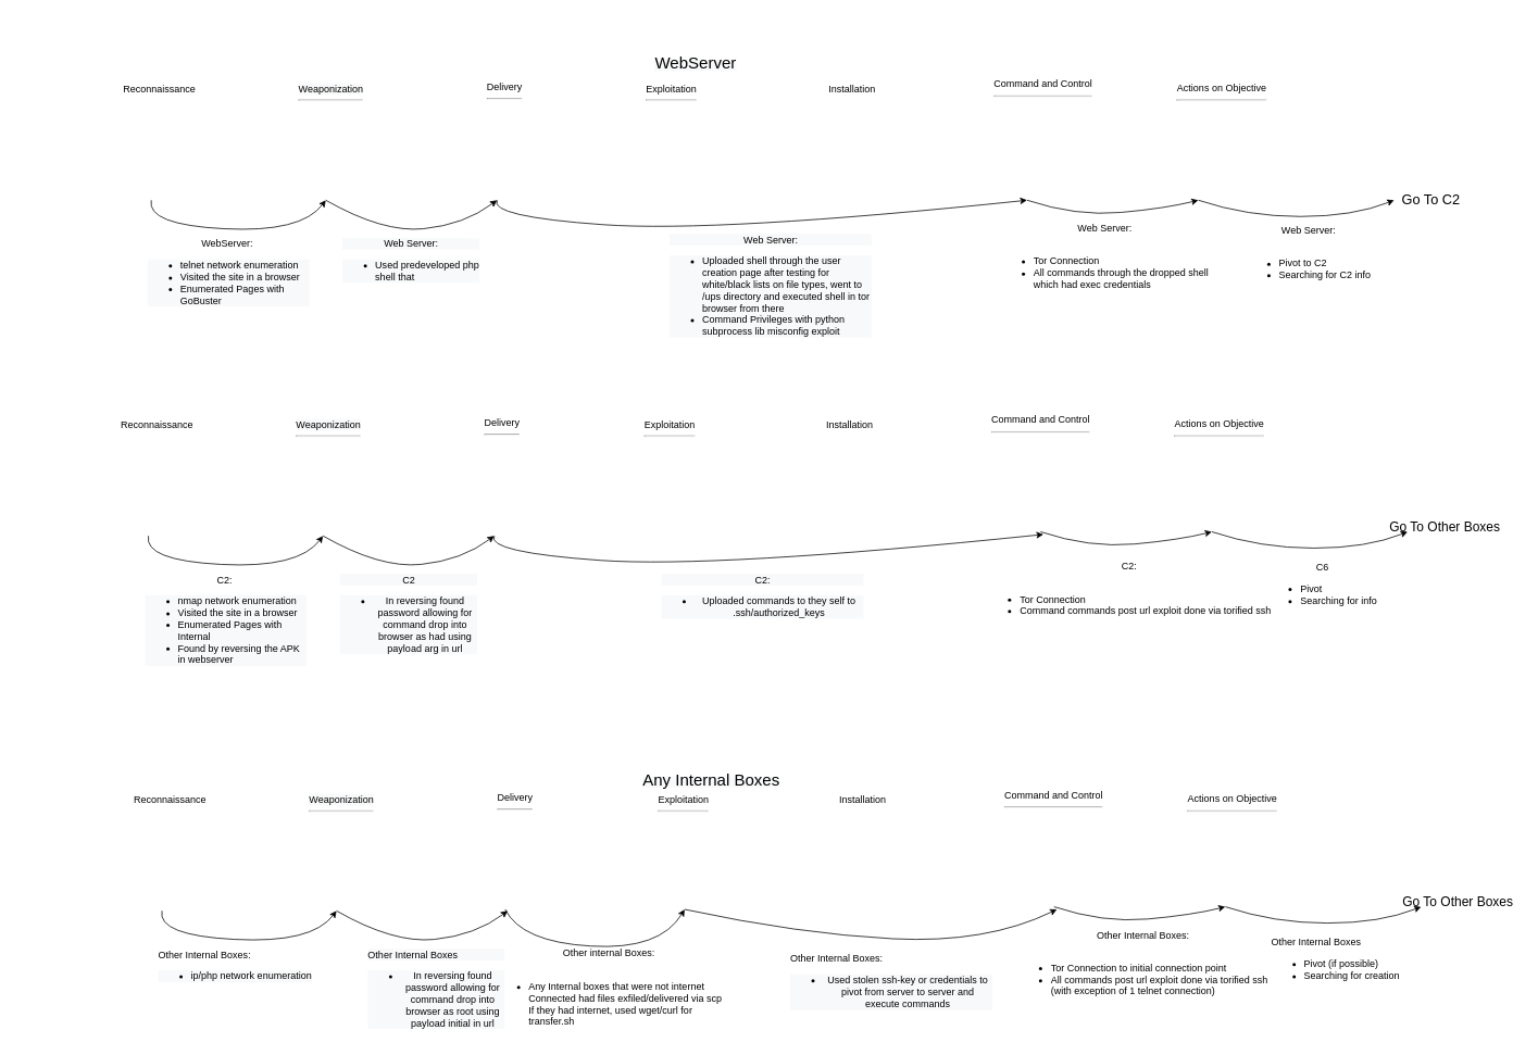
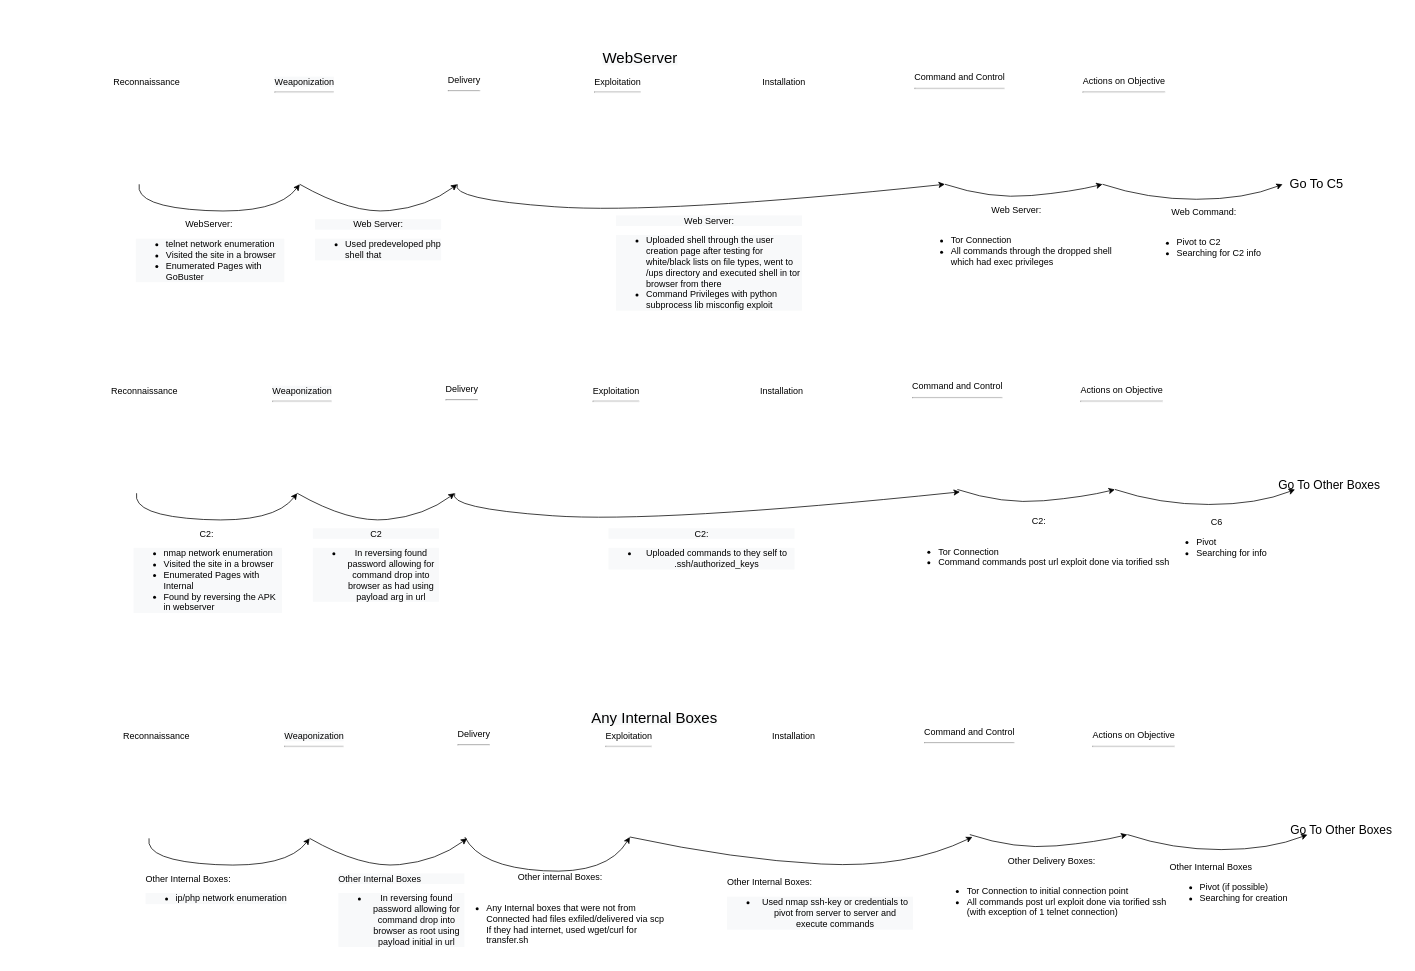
- <mxCell id="51" value="&lt;font style=&quot;font-size: 17px&quot;&gt;Go To C2&lt;/font&gt;" style="text;html=1;align=center;verticalAlign=middle;resizable=0;points=[];autosize=1;strokeColor=none;" vertex="1" parent="1"><mxGeometry x="1677" y="202" width="90" height="20" as="geometry" /></mxCell>
+ <mxCell id="51" value="&lt;font style=&quot;font-size: 17px&quot;&gt;Go To C5&lt;/font&gt;" style="text;html=1;align=center;verticalAlign=middle;resizable=0;points=[];autosize=1;strokeColor=none;" vertex="1" parent="1"><mxGeometry x="1677" y="202" width="90" height="20" as="geometry" /></mxCell>
- <mxCell id="25" value="Web Server:&lt;br&gt;&lt;br&gt;&lt;div style=&quot;text-align: left&quot;&gt;&lt;ul&gt;&lt;li&gt;Pivot to C2&lt;/li&gt;&lt;li&gt;Searching for C2 info&lt;/li&gt;&lt;/ul&gt;&lt;/div&gt;" style="text;html=1;align=center;verticalAlign=middle;resizable=0;points=[];autosize=1;strokeColor=none;" vertex="1" parent="1"><mxGeometry x="1487" y="242" width="170" height="80" as="geometry" /></mxCell>
+ <mxCell id="25" value="Web Command:&lt;br&gt;&lt;br&gt;&lt;div style=&quot;text-align: left&quot;&gt;&lt;ul&gt;&lt;li&gt;Pivot to C2&lt;/li&gt;&lt;li&gt;Searching for C2 info&lt;/li&gt;&lt;/ul&gt;&lt;/div&gt;" style="text;html=1;align=center;verticalAlign=middle;resizable=0;points=[];autosize=1;strokeColor=none;" vertex="1" parent="1"><mxGeometry x="1487" y="242" width="170" height="80" as="geometry" /></mxCell>
- <mxCell id="23" value="Web Server:&lt;br&gt;&lt;br&gt;&lt;div style=&quot;text-align: left&quot;&gt;&lt;ul&gt;&lt;li&gt;Tor Connection&lt;/li&gt;&lt;li&gt;All commands through the dropped shell &lt;br&gt;which had exec credentials&lt;/li&gt;&lt;/ul&gt;&lt;/div&gt;" style="text;html=1;align=center;verticalAlign=middle;resizable=0;points=[];autosize=1;strokeColor=none;" vertex="1" parent="1"><mxGeometry x="1187" y="237" width="270" height="100" as="geometry" /></mxCell>
+ <mxCell id="23" value="Web Server:&lt;br&gt;&lt;br&gt;&lt;div style=&quot;text-align: left&quot;&gt;&lt;ul&gt;&lt;li&gt;Tor Connection&lt;/li&gt;&lt;li&gt;All commands through the dropped shell &lt;br&gt;which had exec privileges&lt;/li&gt;&lt;/ul&gt;&lt;/div&gt;" style="text;html=1;align=center;verticalAlign=middle;resizable=0;points=[];autosize=1;strokeColor=none;" vertex="1" parent="1"><mxGeometry x="1187" y="237" width="270" height="100" as="geometry" /></mxCell>
- <mxCell id="74" value="&lt;span style=&quot;font-family: &amp;#34;helvetica&amp;#34; ; text-align: left&quot;&gt;Other Internal Boxes&lt;/span&gt;:&lt;br&gt;&lt;br&gt;&lt;div style=&quot;text-align: left&quot;&gt;&lt;ul&gt;&lt;li&gt;Tor Connection to initial connection point&lt;/li&gt;&lt;li&gt;All commands post url exploit done via torified ssh &lt;br&gt;(with exception of 1 telnet connection)&lt;/li&gt;&lt;/ul&gt;&lt;/div&gt;" style="text;html=1;align=center;verticalAlign=middle;resizable=0;points=[];autosize=1;strokeColor=none;" vertex="1" parent="1"><mxGeometry x="1208.57" y="1103.79" width="320" height="100" as="geometry" /></mxCell>
+ <mxCell id="74" value="&lt;span style=&quot;font-family: &amp;#34;helvetica&amp;#34; ; text-align: left&quot;&gt;Other Delivery Boxes&lt;/span&gt;:&lt;br&gt;&lt;br&gt;&lt;div style=&quot;text-align: left&quot;&gt;&lt;ul&gt;&lt;li&gt;Tor Connection to initial connection point&lt;/li&gt;&lt;li&gt;All commands post url exploit done via torified ssh &lt;br&gt;(with exception of 1 telnet connection)&lt;/li&gt;&lt;/ul&gt;&lt;/div&gt;" style="text;html=1;align=center;verticalAlign=middle;resizable=0;points=[];autosize=1;strokeColor=none;" vertex="1" parent="1"><mxGeometry x="1208.57" y="1103.79" width="320" height="100" as="geometry" /></mxCell>
- <mxCell id="72" value="&lt;div style=&quot;font-family: &amp;#34;helvetica&amp;#34;&quot;&gt;Other Internal Boxes:&lt;/div&gt;&lt;div style=&quot;color: rgb(0 , 0 , 0) ; font-family: &amp;#34;helvetica&amp;#34; ; font-size: 12px ; font-style: normal ; font-weight: 400 ; letter-spacing: normal ; text-align: center ; text-indent: 0px ; text-transform: none ; word-spacing: 0px ; background-color: rgb(248 , 249 , 250)&quot;&gt;&lt;ul&gt;&lt;li&gt;&lt;span style=&quot;text-align: left&quot;&gt;Used stolen ssh-key or credentials to pivot from server to server and execute commands&lt;/span&gt;&lt;/li&gt;&lt;/ul&gt;&lt;/div&gt;" style="text;whiteSpace=wrap;html=1;" vertex="1" parent="1"><mxGeometry x="935" y="1128.79" width="250" height="80" as="geometry" /></mxCell>
+ <mxCell id="72" value="&lt;div style=&quot;font-family: &amp;#34;helvetica&amp;#34;&quot;&gt;Other Internal Boxes:&lt;/div&gt;&lt;div style=&quot;color: rgb(0 , 0 , 0) ; font-family: &amp;#34;helvetica&amp;#34; ; font-size: 12px ; font-style: normal ; font-weight: 400 ; letter-spacing: normal ; text-align: center ; text-indent: 0px ; text-transform: none ; word-spacing: 0px ; background-color: rgb(248 , 249 , 250)&quot;&gt;&lt;ul&gt;&lt;li&gt;&lt;span style=&quot;text-align: left&quot;&gt;Used nmap ssh-key or credentials to pivot from server to server and execute commands&lt;/span&gt;&lt;/li&gt;&lt;/ul&gt;&lt;/div&gt;" style="text;whiteSpace=wrap;html=1;" vertex="1" parent="1"><mxGeometry x="935" y="1128.79" width="250" height="80" as="geometry" /></mxCell>
- <mxCell id="80" value="Other internal Boxes:&lt;br&gt;&lt;br&gt;&lt;ul&gt;&lt;li style=&quot;text-align: left&quot;&gt;Any Internal boxes that were not internet&lt;br&gt;Connected had files exfiled/delivered via scp&lt;br&gt;If they had internet, used wget/curl for&lt;br&gt;transfer.sh&lt;/li&gt;&lt;/ul&gt;" style="text;html=1;align=center;verticalAlign=middle;resizable=0;points=[];autosize=1;strokeColor=none;" vertex="1" parent="1"><mxGeometry x="569.13" y="1128.79" width="290" height="110" as="geometry" /></mxCell>
+ <mxCell id="80" value="Other internal Boxes:&lt;br&gt;&lt;br&gt;&lt;ul&gt;&lt;li style=&quot;text-align: left&quot;&gt;Any Internal boxes that were not from&lt;br&gt;Connected had files exfiled/delivered via scp&lt;br&gt;If they had internet, used wget/curl for&lt;br&gt;transfer.sh&lt;/li&gt;&lt;/ul&gt;" style="text;html=1;align=center;verticalAlign=middle;resizable=0;points=[];autosize=1;strokeColor=none;" vertex="1" parent="1"><mxGeometry x="569.13" y="1128.79" width="290" height="110" as="geometry" /></mxCell>
